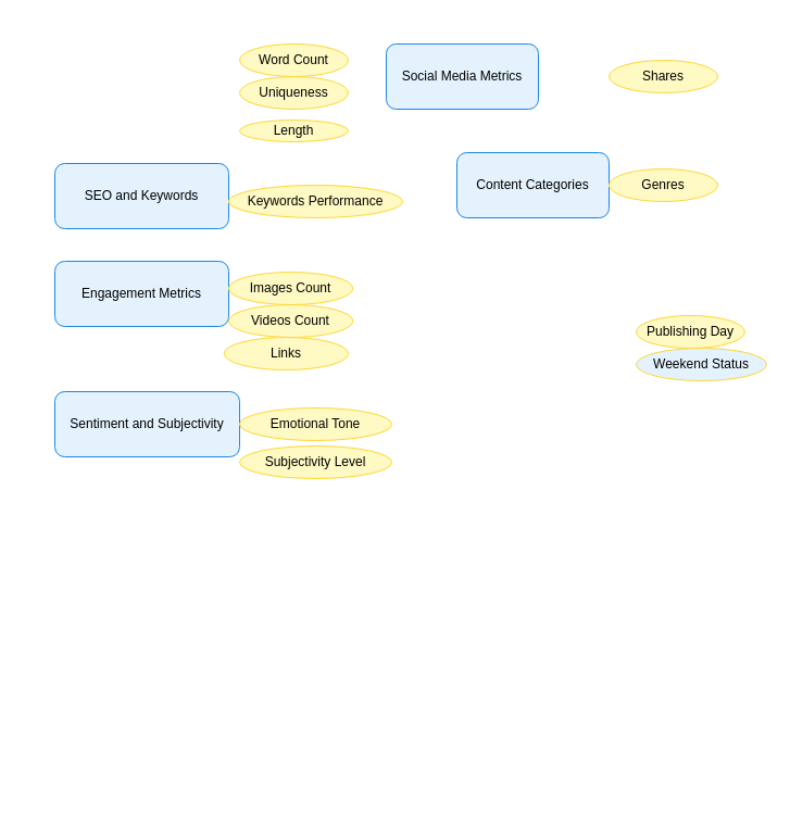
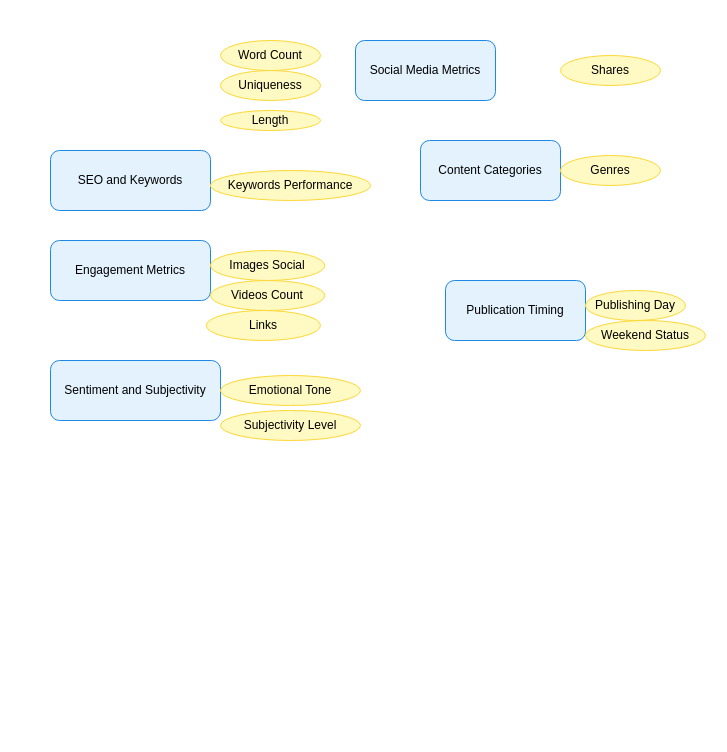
- <mxCell id="15" value="Images Count" style="ellipse;whiteSpace=wrap;html=1;fillColor=#FFF9C4;strokeColor=#FDD835;" parent="1" vertex="1"><mxGeometry x="209.999" y="250" width="114.286" height="30" as="geometry" /></mxCell>
+ <mxCell id="15" value="Images Social" style="ellipse;whiteSpace=wrap;html=1;fillColor=#FFF9C4;strokeColor=#FDD835;" parent="1" vertex="1"><mxGeometry x="209.999" y="250" width="114.286" height="30" as="geometry" /></mxCell>
+ <mxCell id="5" value="Publication Timing" style="rounded=1;whiteSpace=wrap;html=1;fillColor=#E3F2FD;strokeColor=#1E88E5;" parent="1" vertex="1"><mxGeometry x="445" y="280" width="140" height="60" as="geometry" /></mxCell>
- <mxCell id="21" value="Weekend Status" style="ellipse;whiteSpace=wrap;html=1;fillColor=#e3f2fd;strokeColor=#FDD835;" parent="1" vertex="1"><mxGeometry x="585" y="320" width="120" height="30" as="geometry" /></mxCell>
+ <mxCell id="21" value="Weekend Status" style="ellipse;whiteSpace=wrap;html=1;fillColor=#FFF9C4;strokeColor=#FDD835;" parent="1" vertex="1"><mxGeometry x="585" y="320" width="120" height="30" as="geometry" /></mxCell>
